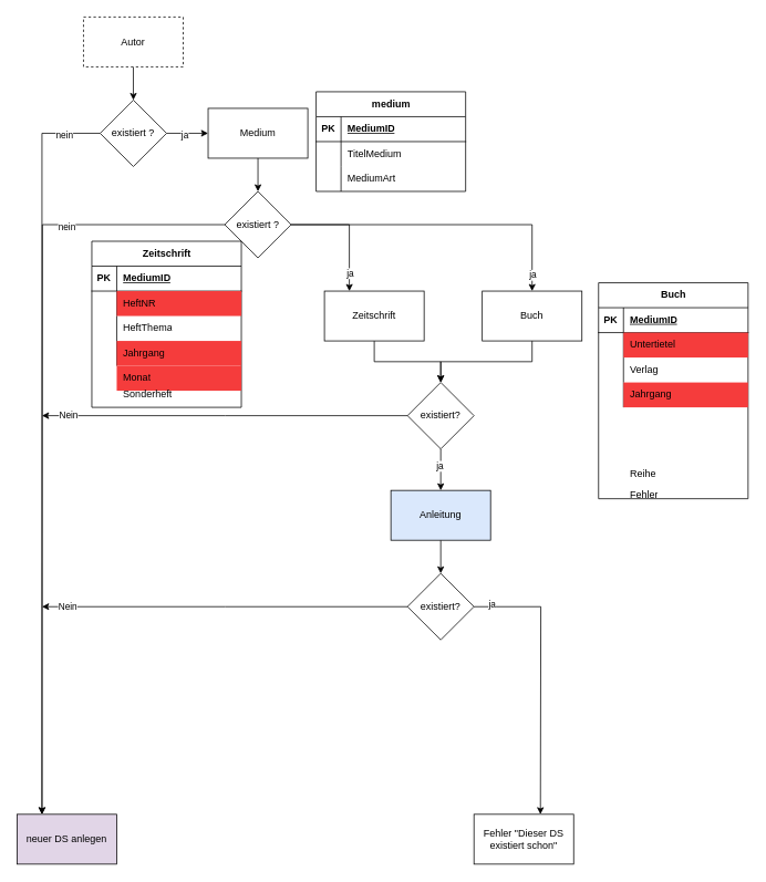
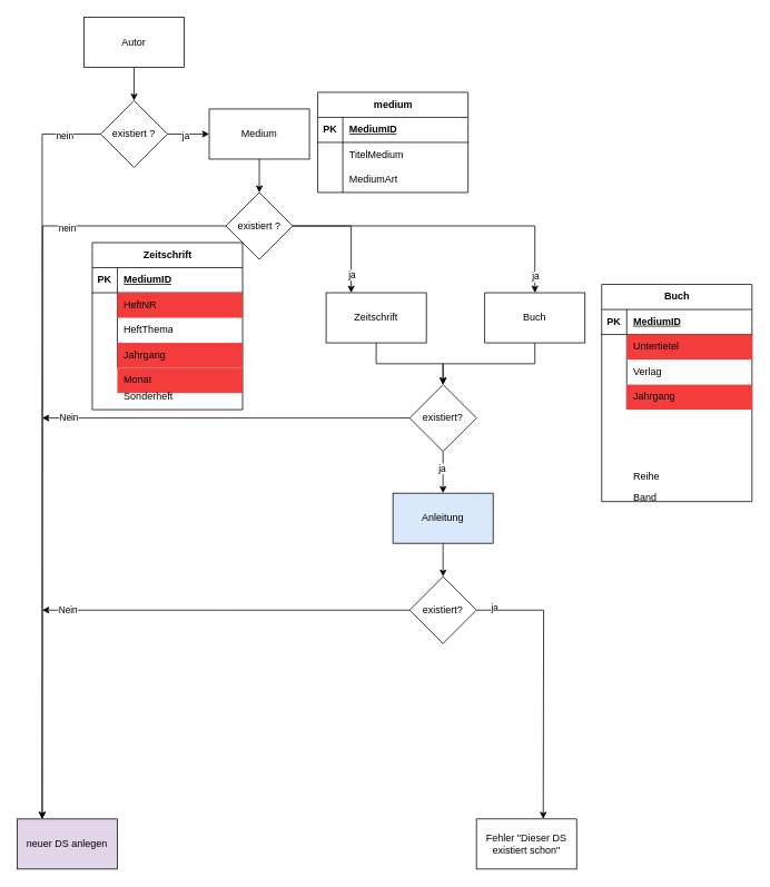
- <mxCell id="3" value="Autor" style="rounded=0;whiteSpace=wrap;html=1;dashed=1;" parent="1" vertex="1"><mxGeometry x="100" y="20" width="120" height="60" as="geometry" /></mxCell>
+ <mxCell id="3" value="Autor" style="rounded=0;whiteSpace=wrap;html=1;" parent="1" vertex="1"><mxGeometry x="100" y="20" width="120" height="60" as="geometry" /></mxCell>
- <mxCell id="83" value="Fehler" style="shape=partialRectangle;connectable=0;fillColor=none;top=0;left=0;bottom=0;right=0;align=left;spacingLeft=6;overflow=hidden;whiteSpace=wrap;html=1;" vertex="1" parent="1"><mxGeometry x="750" y="580" width="150" height="30" as="geometry"><mxRectangle width="150" height="30" as="alternateBounds" /></mxGeometry></mxCell>
+ <mxCell id="83" value="Band" style="shape=partialRectangle;connectable=0;fillColor=none;top=0;left=0;bottom=0;right=0;align=left;spacingLeft=6;overflow=hidden;whiteSpace=wrap;html=1;" vertex="1" parent="1"><mxGeometry x="750" y="580" width="150" height="30" as="geometry"><mxRectangle width="150" height="30" as="alternateBounds" /></mxGeometry></mxCell>
